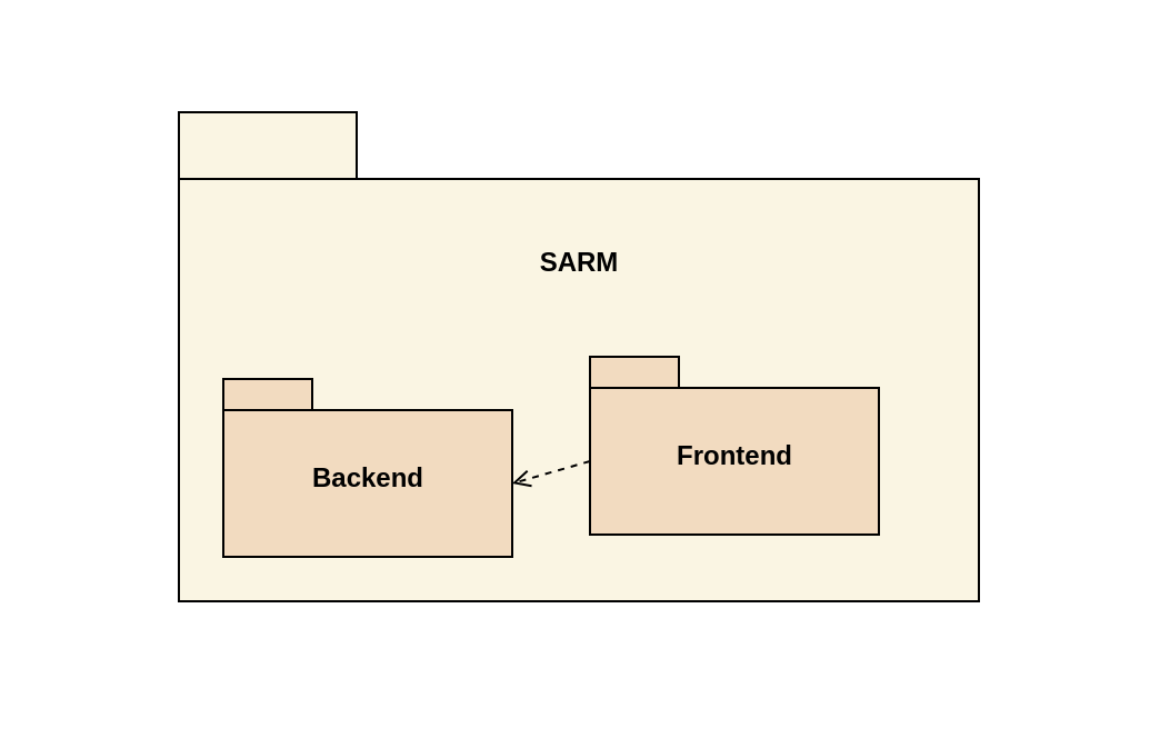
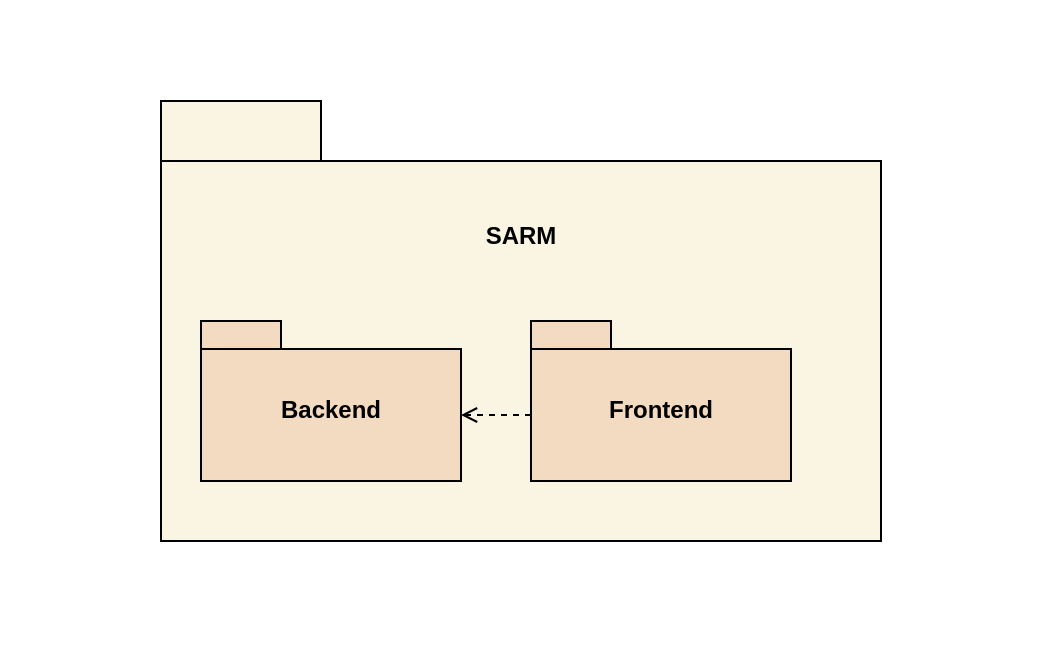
- <mxCell id="3" value="Backend" style="shape=folder;fontStyle=1;spacingTop=10;tabWidth=40;tabHeight=14;tabPosition=left;html=1;fillColor=#F2DBC0;fontColor=#000000;strokeColor=#000000;" vertex="1" parent="1"><mxGeometry x="100" y="170" width="130" height="80" as="geometry" /></mxCell>
+ <mxCell id="3" value="Backend" style="shape=folder;fontStyle=1;spacingTop=10;tabWidth=40;tabHeight=14;tabPosition=left;html=1;fillColor=#F2DBC0;fontColor=#000000;strokeColor=#000000;" vertex="1" parent="1"><mxGeometry x="100" y="160" width="130" height="80" as="geometry" /></mxCell>
